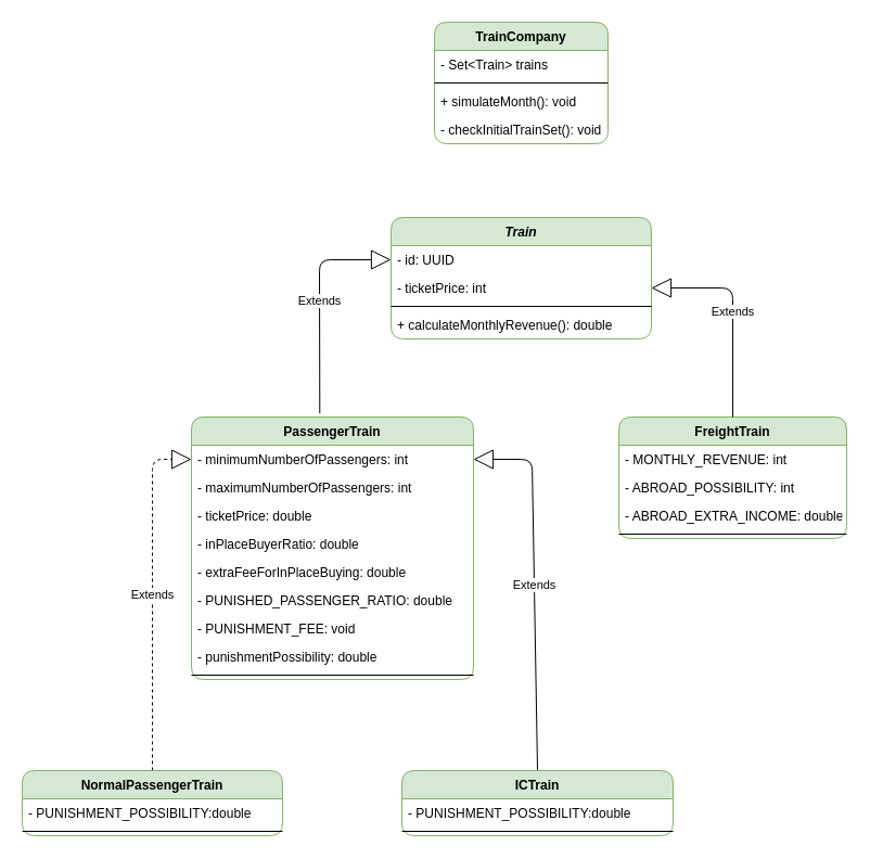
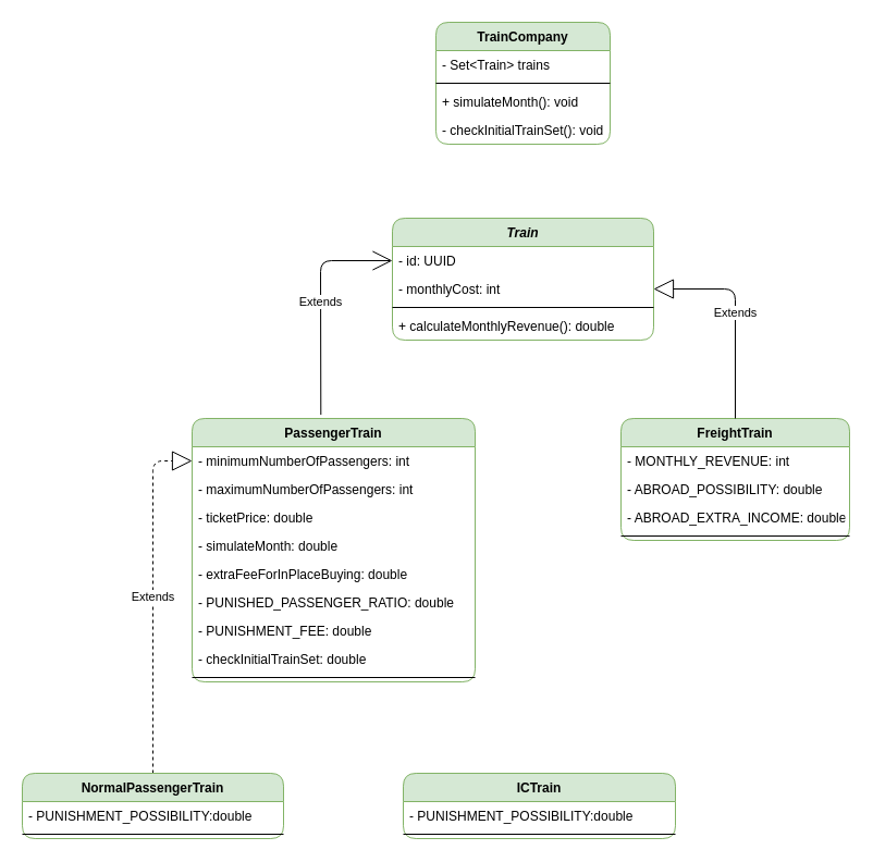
- <mxCell id="29" value="Extends" style="endArrow=block;endSize=16;endFill=0;html=1;exitX=0.455;exitY=-0.014;exitDx=0;exitDy=0;entryX=0;entryY=0.5;entryDx=0;entryDy=0;exitPerimeter=0;" edge="1" parent="1" source="12" target="3"><mxGeometry width="160" relative="1" as="geometry"><mxPoint x="170" y="327" as="sourcePoint" /><mxPoint x="206" y="50" as="targetPoint" /><Array as="points"><mxPoint x="294" y="239" /></Array></mxGeometry></mxCell>
+ <mxCell id="29" value="Extends" style="endArrow=open;endSize=16;endFill=0;html=1;exitX=0.455;exitY=-0.014;exitDx=0;exitDy=0;entryX=0;entryY=0.5;entryDx=0;entryDy=0;exitPerimeter=0;" edge="1" parent="1" source="12" target="3"><mxGeometry width="160" relative="1" as="geometry"><mxPoint x="170" y="327" as="sourcePoint" /><mxPoint x="206" y="50" as="targetPoint" /><Array as="points"><mxPoint x="294" y="239" /></Array></mxGeometry></mxCell>
- <mxCell id="4" value="- ticketPrice: int" style="text;strokeColor=none;fillColor=none;align=left;verticalAlign=top;spacingLeft=4;spacingRight=4;overflow=hidden;rotatable=0;points=[[0,0.5],[1,0.5]];portConstraint=eastwest;" vertex="1" parent="2"><mxGeometry y="52" width="240" height="26" as="geometry" /></mxCell>
+ <mxCell id="4" value="- monthlyCost: int" style="text;strokeColor=none;fillColor=none;align=left;verticalAlign=top;spacingLeft=4;spacingRight=4;overflow=hidden;rotatable=0;points=[[0,0.5],[1,0.5]];portConstraint=eastwest;" vertex="1" parent="2"><mxGeometry y="52" width="240" height="26" as="geometry" /></mxCell>
- <mxCell id="9" value="- ABROAD_POSSIBILITY: int" style="text;strokeColor=none;fillColor=none;align=left;verticalAlign=top;spacingLeft=4;spacingRight=4;overflow=hidden;rotatable=0;points=[[0,0.5],[1,0.5]];portConstraint=eastwest;" vertex="1" parent="7"><mxGeometry y="52" width="210" height="26" as="geometry" /></mxCell>
+ <mxCell id="9" value="- ABROAD_POSSIBILITY: double" style="text;strokeColor=none;fillColor=none;align=left;verticalAlign=top;spacingLeft=4;spacingRight=4;overflow=hidden;rotatable=0;points=[[0,0.5],[1,0.5]];portConstraint=eastwest;" vertex="1" parent="7"><mxGeometry y="52" width="210" height="26" as="geometry" /></mxCell>
- <mxCell id="16" value="- inPlaceBuyerRatio: double" style="text;strokeColor=none;fillColor=none;align=left;verticalAlign=top;spacingLeft=4;spacingRight=4;overflow=hidden;rotatable=0;points=[[0,0.5],[1,0.5]];portConstraint=eastwest;" vertex="1" parent="12"><mxGeometry y="104" width="260" height="26" as="geometry" /></mxCell>
+ <mxCell id="16" value="- simulateMonth: double" style="text;strokeColor=none;fillColor=none;align=left;verticalAlign=top;spacingLeft=4;spacingRight=4;overflow=hidden;rotatable=0;points=[[0,0.5],[1,0.5]];portConstraint=eastwest;" vertex="1" parent="12"><mxGeometry y="104" width="260" height="26" as="geometry" /></mxCell>
- <mxCell id="23" value="Extends" style="endArrow=block;endSize=16;endFill=0;html=1;exitX=0.5;exitY=0;exitDx=0;exitDy=0;entryX=1;entryY=0.5;entryDx=0;entryDy=0;" edge="1" parent="1" source="34" target="13"><mxGeometry width="160" relative="1" as="geometry"><mxPoint x="150" y="520" as="sourcePoint" /><mxPoint x="186" y="433" as="targetPoint" /><Array as="points"><mxPoint x="490" y="423" /></Array></mxGeometry></mxCell>
- <mxCell id="19" value="- PUNISHMENT_FEE: void" style="text;strokeColor=none;fillColor=none;align=left;verticalAlign=top;spacingLeft=4;spacingRight=4;overflow=hidden;rotatable=0;points=[[0,0.5],[1,0.5]];portConstraint=eastwest;" vertex="1" parent="12"><mxGeometry y="182" width="260" height="26" as="geometry" /></mxCell>
+ <mxCell id="19" value="- PUNISHMENT_FEE: double" style="text;strokeColor=none;fillColor=none;align=left;verticalAlign=top;spacingLeft=4;spacingRight=4;overflow=hidden;rotatable=0;points=[[0,0.5],[1,0.5]];portConstraint=eastwest;" vertex="1" parent="12"><mxGeometry y="182" width="260" height="26" as="geometry" /></mxCell>
- <mxCell id="20" value="- punishmentPossibility: double" style="text;strokeColor=none;fillColor=none;align=left;verticalAlign=top;spacingLeft=4;spacingRight=4;overflow=hidden;rotatable=0;points=[[0,0.5],[1,0.5]];portConstraint=eastwest;" vertex="1" parent="12"><mxGeometry y="208" width="260" height="26" as="geometry" /></mxCell>
+ <mxCell id="20" value="- checkInitialTrainSet: double" style="text;strokeColor=none;fillColor=none;align=left;verticalAlign=top;spacingLeft=4;spacingRight=4;overflow=hidden;rotatable=0;points=[[0,0.5],[1,0.5]];portConstraint=eastwest;" vertex="1" parent="12"><mxGeometry y="208" width="260" height="26" as="geometry" /></mxCell>
